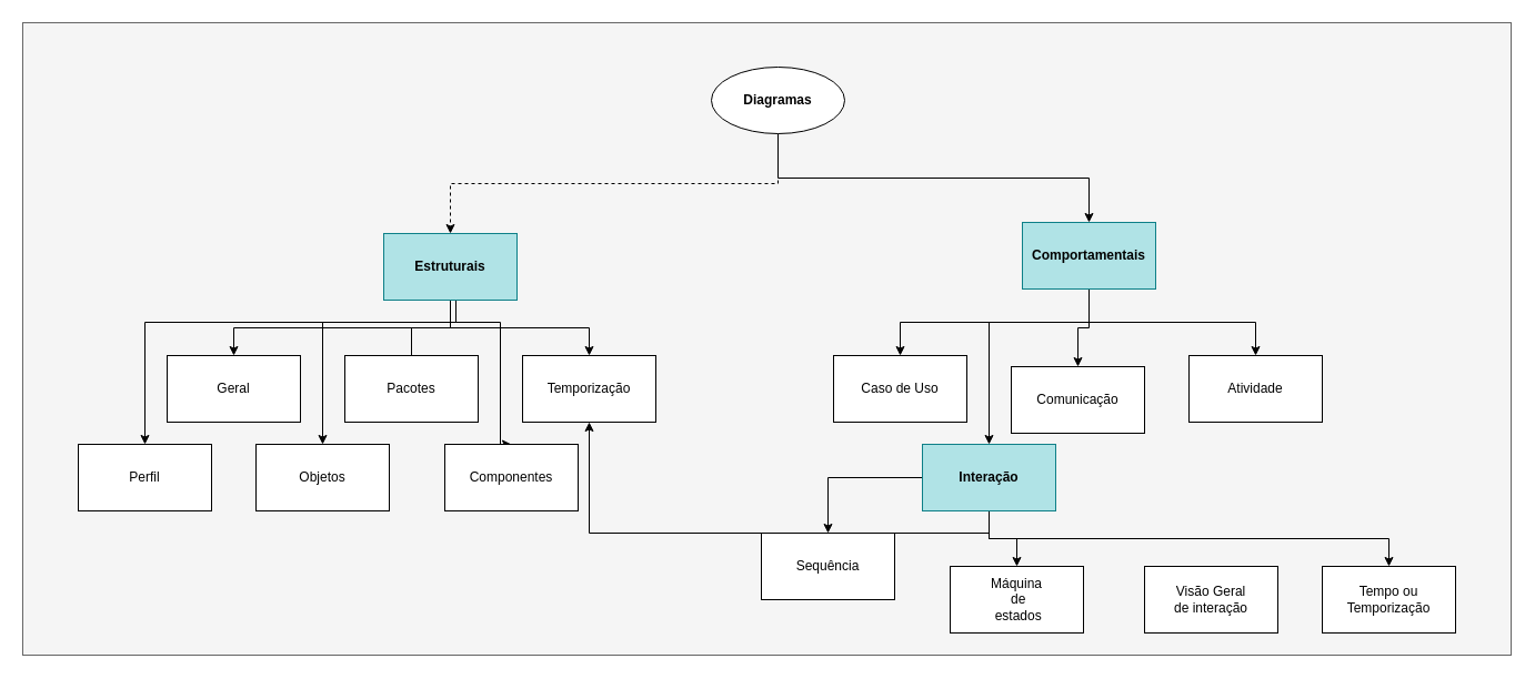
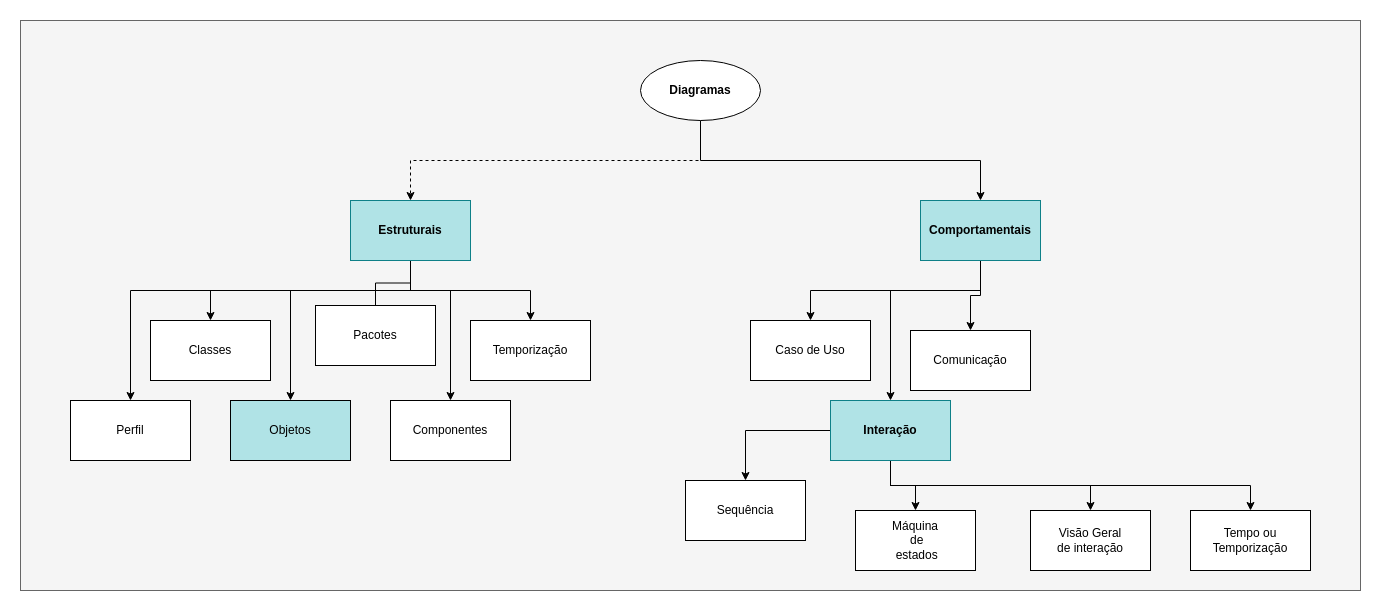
- <mxCell id="12" value="Estruturais" style="rounded=0;whiteSpace=wrap;html=1;fontStyle=1;fillColor=#b0e3e6;strokeColor=#0e8088;" vertex="1" parent="1"><mxGeometry x="345" y="210" width="120" height="60" as="geometry" /></mxCell>
+ <mxCell id="12" value="Estruturais" style="rounded=0;whiteSpace=wrap;html=1;fontStyle=1;fillColor=#b0e3e6;strokeColor=#0e8088;" vertex="1" parent="1"><mxGeometry x="350" y="200" width="120" height="60" as="geometry" /></mxCell>
- <mxCell id="16" style="edgeStyle=orthogonalEdgeStyle;rounded=0;orthogonalLoop=1;jettySize=auto;html=1;exitX=0.5;exitY=1;exitDx=0;exitDy=0;" edge="1" parent="1" source="17" target="27"><mxGeometry relative="1" as="geometry" /></mxCell>
- <mxCell id="18" value="Geral" style="rounded=0;whiteSpace=wrap;html=1;" vertex="1" parent="1"><mxGeometry y="320" width="120" height="60" as="geometry" x="150" /></mxCell>
+ <mxCell id="18" value="Classes" style="rounded=0;whiteSpace=wrap;html=1;" vertex="1" parent="1"><mxGeometry y="320" width="120" height="60" as="geometry" x="150" /></mxCell>
- <mxCell id="20" value="Pacotes" style="rounded=0;whiteSpace=wrap;html=1;" vertex="1" parent="1"><mxGeometry x="310" y="320" width="120" height="60" as="geometry" /></mxCell>
+ <mxCell id="20" value="Pacotes" style="rounded=0;whiteSpace=wrap;html=1;" vertex="1" parent="1"><mxGeometry x="315" y="305" width="120" height="60" as="geometry" /></mxCell>
- <mxCell id="27" value="Atividade" style="rounded=0;whiteSpace=wrap;html=1;" vertex="1" parent="1"><mxGeometry x="1070" y="320" width="120" height="60" as="geometry" /></mxCell>
- <mxCell id="19" value="Objetos&lt;br&gt;" style="rounded=0;whiteSpace=wrap;html=1;" vertex="1" parent="1"><mxGeometry x="230" y="400" width="120" height="60" as="geometry" /></mxCell>
+ <mxCell id="19" value="Objetos&lt;br&gt;" style="rounded=0;whiteSpace=wrap;html=1;fillColor=#b0e3e6;" vertex="1" parent="1"><mxGeometry x="230" y="400" width="120" height="60" as="geometry" /></mxCell>
- <mxCell id="21" value="Componentes" style="rounded=0;whiteSpace=wrap;html=1;" vertex="1" parent="1"><mxGeometry x="400" y="400" width="120" height="60" as="geometry" /></mxCell>
+ <mxCell id="21" value="Componentes" style="rounded=0;whiteSpace=wrap;html=1;" vertex="1" parent="1"><mxGeometry x="390" y="400" width="120" height="60" as="geometry" /></mxCell>
- <mxCell id="33" style="edgeStyle=orthogonalEdgeStyle;rounded=0;orthogonalLoop=1;jettySize=auto;html=1;exitX=0.5;exitY=1;exitDx=0;exitDy=0;" edge="1" parent="1" source="35" target="22"><mxGeometry relative="1" as="geometry" /></mxCell>
+ <mxCell id="33" style="edgeStyle=orthogonalEdgeStyle;rounded=0;orthogonalLoop=1;jettySize=auto;html=1;exitX=0.5;exitY=1;exitDx=0;exitDy=0;" edge="1" parent="1" source="35" target="28"><mxGeometry relative="1" as="geometry" /></mxCell>
